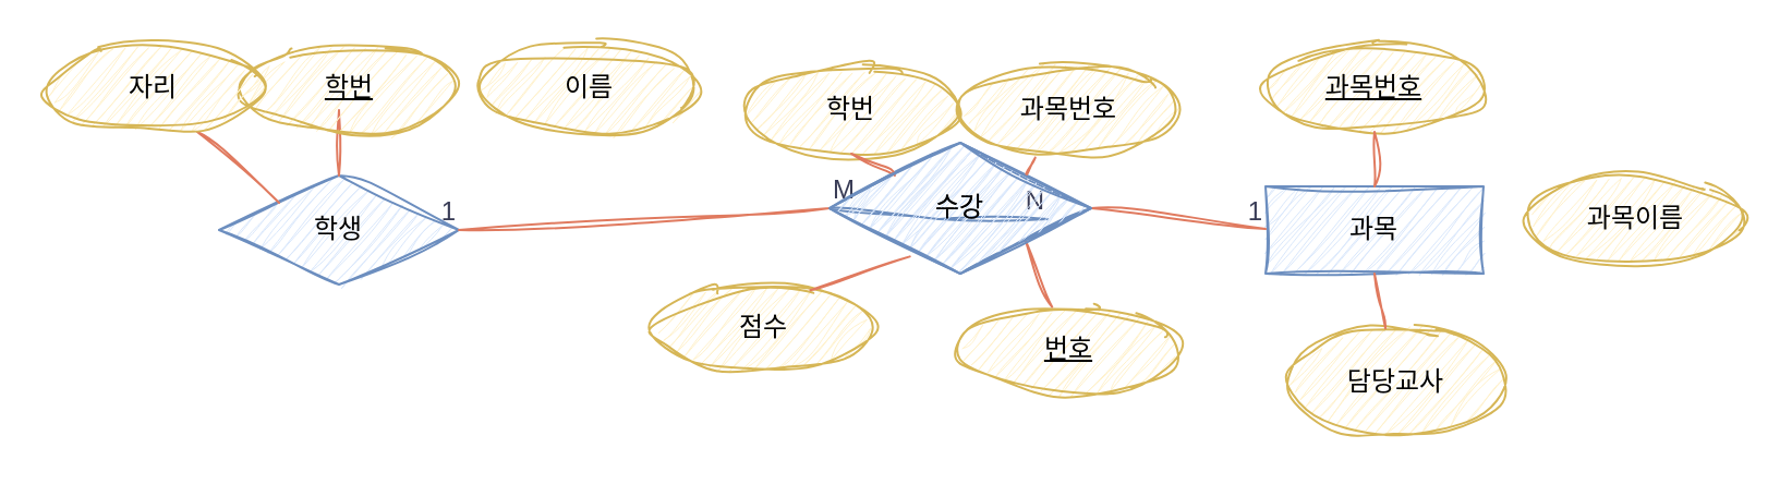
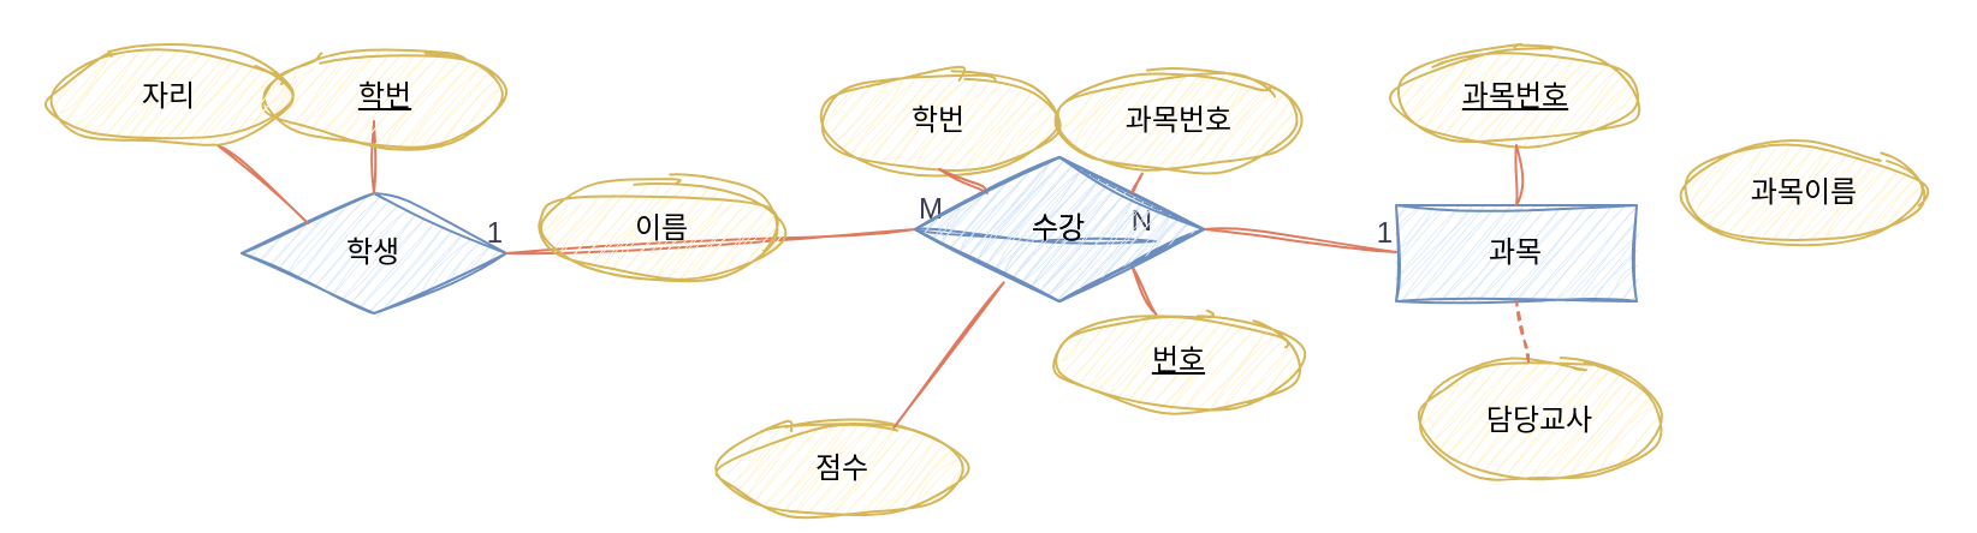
- <mxCell id="13" value="이름" style="ellipse;whiteSpace=wrap;html=1;align=center;labelBackgroundColor=none;fillColor=#fff2cc;strokeColor=#d6b656;sketch=1;curveFitting=1;jiggle=2;" vertex="1" parent="1"><mxGeometry x="220" y="20" width="100" height="40" as="geometry" /></mxCell>
+ <mxCell id="13" value="이름" style="ellipse;whiteSpace=wrap;html=1;align=center;labelBackgroundColor=none;fillColor=#fff2cc;strokeColor=#d6b656;sketch=1;curveFitting=1;jiggle=2;" vertex="1" parent="1"><mxGeometry x="225" y="75" width="100" height="40" as="geometry" /></mxCell>
- <mxCell id="25" value="과목이름" style="ellipse;whiteSpace=wrap;html=1;align=center;labelBackgroundColor=none;fillColor=#fff2cc;strokeColor=#d6b656;sketch=1;curveFitting=1;jiggle=2;" vertex="1" parent="1"><mxGeometry x="700" y="80" width="100" height="40" as="geometry" /></mxCell>
+ <mxCell id="25" value="과목이름" style="ellipse;whiteSpace=wrap;html=1;align=center;labelBackgroundColor=none;fillColor=#fff2cc;strokeColor=#d6b656;sketch=1;curveFitting=1;jiggle=2;" vertex="1" parent="1"><mxGeometry x="700" y="60" width="100" height="40" as="geometry" /></mxCell>
- <mxCell id="28" value="" style="endArrow=none;html=1;rounded=0;entryX=0.5;entryY=1;entryDx=0;entryDy=0;labelBackgroundColor=none;strokeColor=#E07A5F;fontColor=default;sketch=1;curveFitting=1;jiggle=2;" edge="1" parent="1" source="26" target="3"><mxGeometry relative="1" as="geometry"><mxPoint x="340" y="140" as="sourcePoint" /><mxPoint x="500" y="140" as="targetPoint" /></mxGeometry></mxCell>
+ <mxCell id="28" value="" style="endArrow=none;html=1;rounded=0;entryX=0.5;entryY=1;entryDx=0;entryDy=0;labelBackgroundColor=none;strokeColor=#E07A5F;fontColor=default;sketch=1;curveFitting=1;jiggle=2;dashed=1;" edge="1" parent="1" source="26" target="3"><mxGeometry relative="1" as="geometry"><mxPoint x="340" y="140" as="sourcePoint" /><mxPoint x="500" y="140" as="targetPoint" /></mxGeometry></mxCell>
- <mxCell id="18" value="점수" style="ellipse;whiteSpace=wrap;html=1;align=center;labelBackgroundColor=none;fillColor=#fff2cc;strokeColor=#d6b656;sketch=1;curveFitting=1;jiggle=2;" vertex="1" parent="1"><mxGeometry x="300" y="130" width="100" height="40" as="geometry" /></mxCell>
+ <mxCell id="18" value="점수" style="ellipse;whiteSpace=wrap;html=1;align=center;labelBackgroundColor=none;fillColor=#fff2cc;strokeColor=#d6b656;sketch=1;curveFitting=1;jiggle=2;" vertex="1" parent="1"><mxGeometry x="300" y="175" width="100" height="40" as="geometry" /></mxCell>
- <mxCell id="19" value="번호" style="ellipse;whiteSpace=wrap;html=1;align=center;fontStyle=4;labelBackgroundColor=none;fillColor=#fff2cc;strokeColor=#d6b656;sketch=1;curveFitting=1;jiggle=2;" vertex="1" parent="1"><mxGeometry x="440" y="140" width="100" height="40" as="geometry" /></mxCell>
+ <mxCell id="19" value="번호" style="ellipse;whiteSpace=wrap;html=1;align=center;fontStyle=4;labelBackgroundColor=none;fillColor=#fff2cc;strokeColor=#d6b656;sketch=1;curveFitting=1;jiggle=2;" vertex="1" parent="1"><mxGeometry x="440" y="130" width="100" height="40" as="geometry" /></mxCell>
